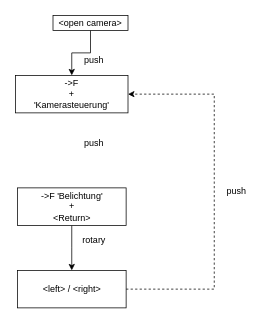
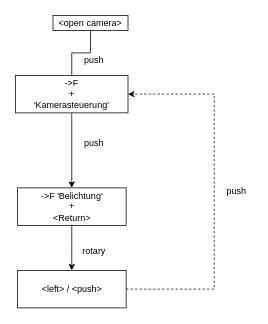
- <mxCell id="2" value="" style="edgeStyle=orthogonalEdgeStyle;rounded=0;orthogonalLoop=1;jettySize=auto;html=1;" edge="1" parent="1" source="3" target="5"><mxGeometry relative="1" as="geometry" /></mxCell>
+ <mxCell id="2" value="" style="edgeStyle=orthogonalEdgeStyle;rounded=0;orthogonalLoop=1;jettySize=auto;html=1;endArrow=none;" edge="1" parent="1" source="3" target="5"><mxGeometry relative="1" as="geometry" /></mxCell>
+ <mxCell id="4" style="edgeStyle=orthogonalEdgeStyle;rounded=0;orthogonalLoop=1;jettySize=auto;html=1;exitX=0.5;exitY=1;exitDx=0;exitDy=0;entryX=0.5;entryY=0;entryDx=0;entryDy=0;" edge="1" parent="1" source="5" target="7"><mxGeometry relative="1" as="geometry" /></mxCell>
- <mxCell id="10" value="rotary" style="text;html=1;strokeColor=none;fillColor=none;align=center;verticalAlign=middle;whiteSpace=wrap;rounded=0;" vertex="1" parent="1"><mxGeometry x="105" y="310" width="40" height="20" as="geometry" /></mxCell>
+ <mxCell id="10" value="rotary" style="text;html=1;strokeColor=none;fillColor=none;align=center;verticalAlign=middle;whiteSpace=wrap;rounded=0;" vertex="1" parent="1"><mxGeometry x="105" y="325" width="40" height="20" as="geometry" /></mxCell>
- <mxCell id="12" value="&amp;lt;left&amp;gt; / &amp;lt;right&amp;gt;" style="text;html=1;align=center;verticalAlign=middle;whiteSpace=wrap;rounded=0;fillColor=#ffffff;strokeColor=#000000;" vertex="1" parent="1"><mxGeometry x="22.5" y="360" width="145" height="50" as="geometry" /></mxCell>
+ <mxCell id="12" value="&amp;lt;left&amp;gt; / &amp;lt;push&amp;gt;" style="text;html=1;align=center;verticalAlign=middle;whiteSpace=wrap;rounded=0;fillColor=#ffffff;strokeColor=#000000;" vertex="1" parent="1"><mxGeometry x="22.5" y="360" width="145" height="50" as="geometry" /></mxCell>
